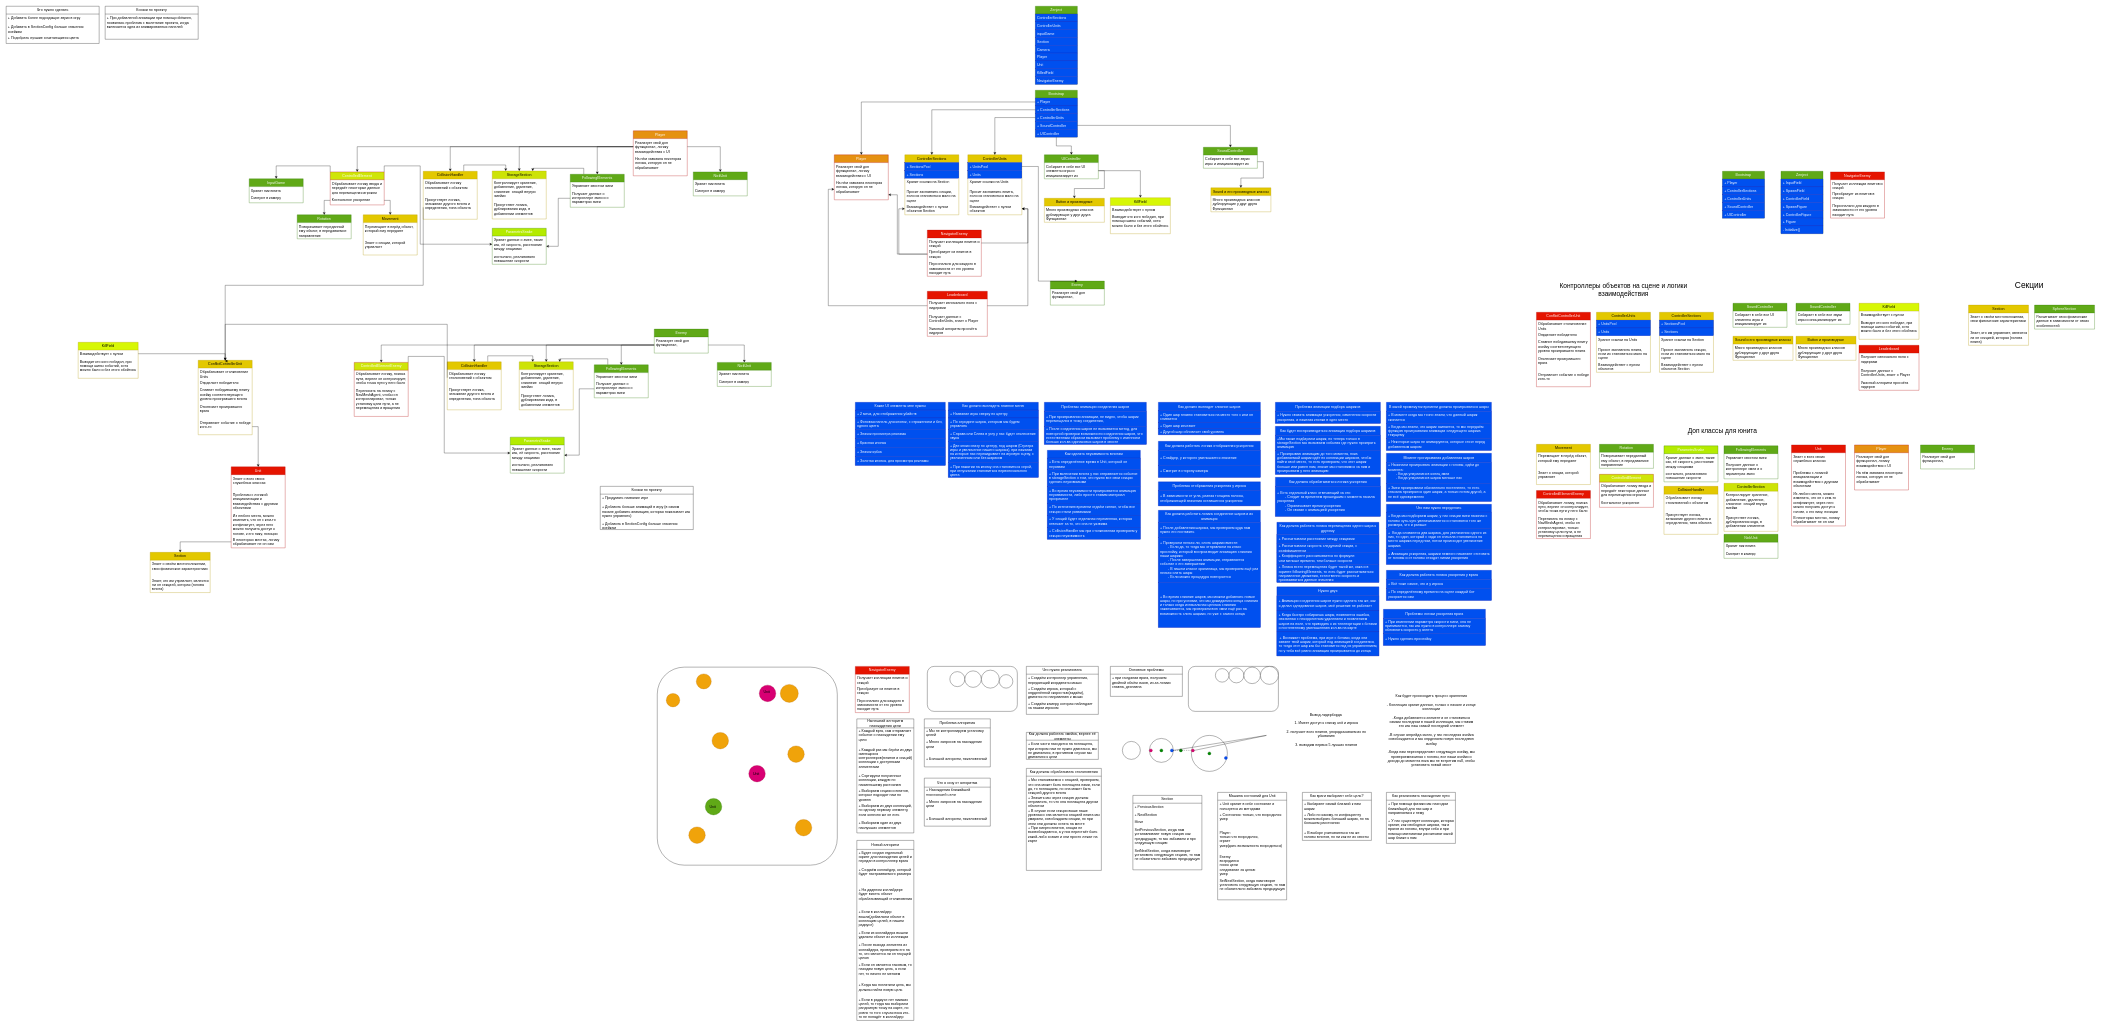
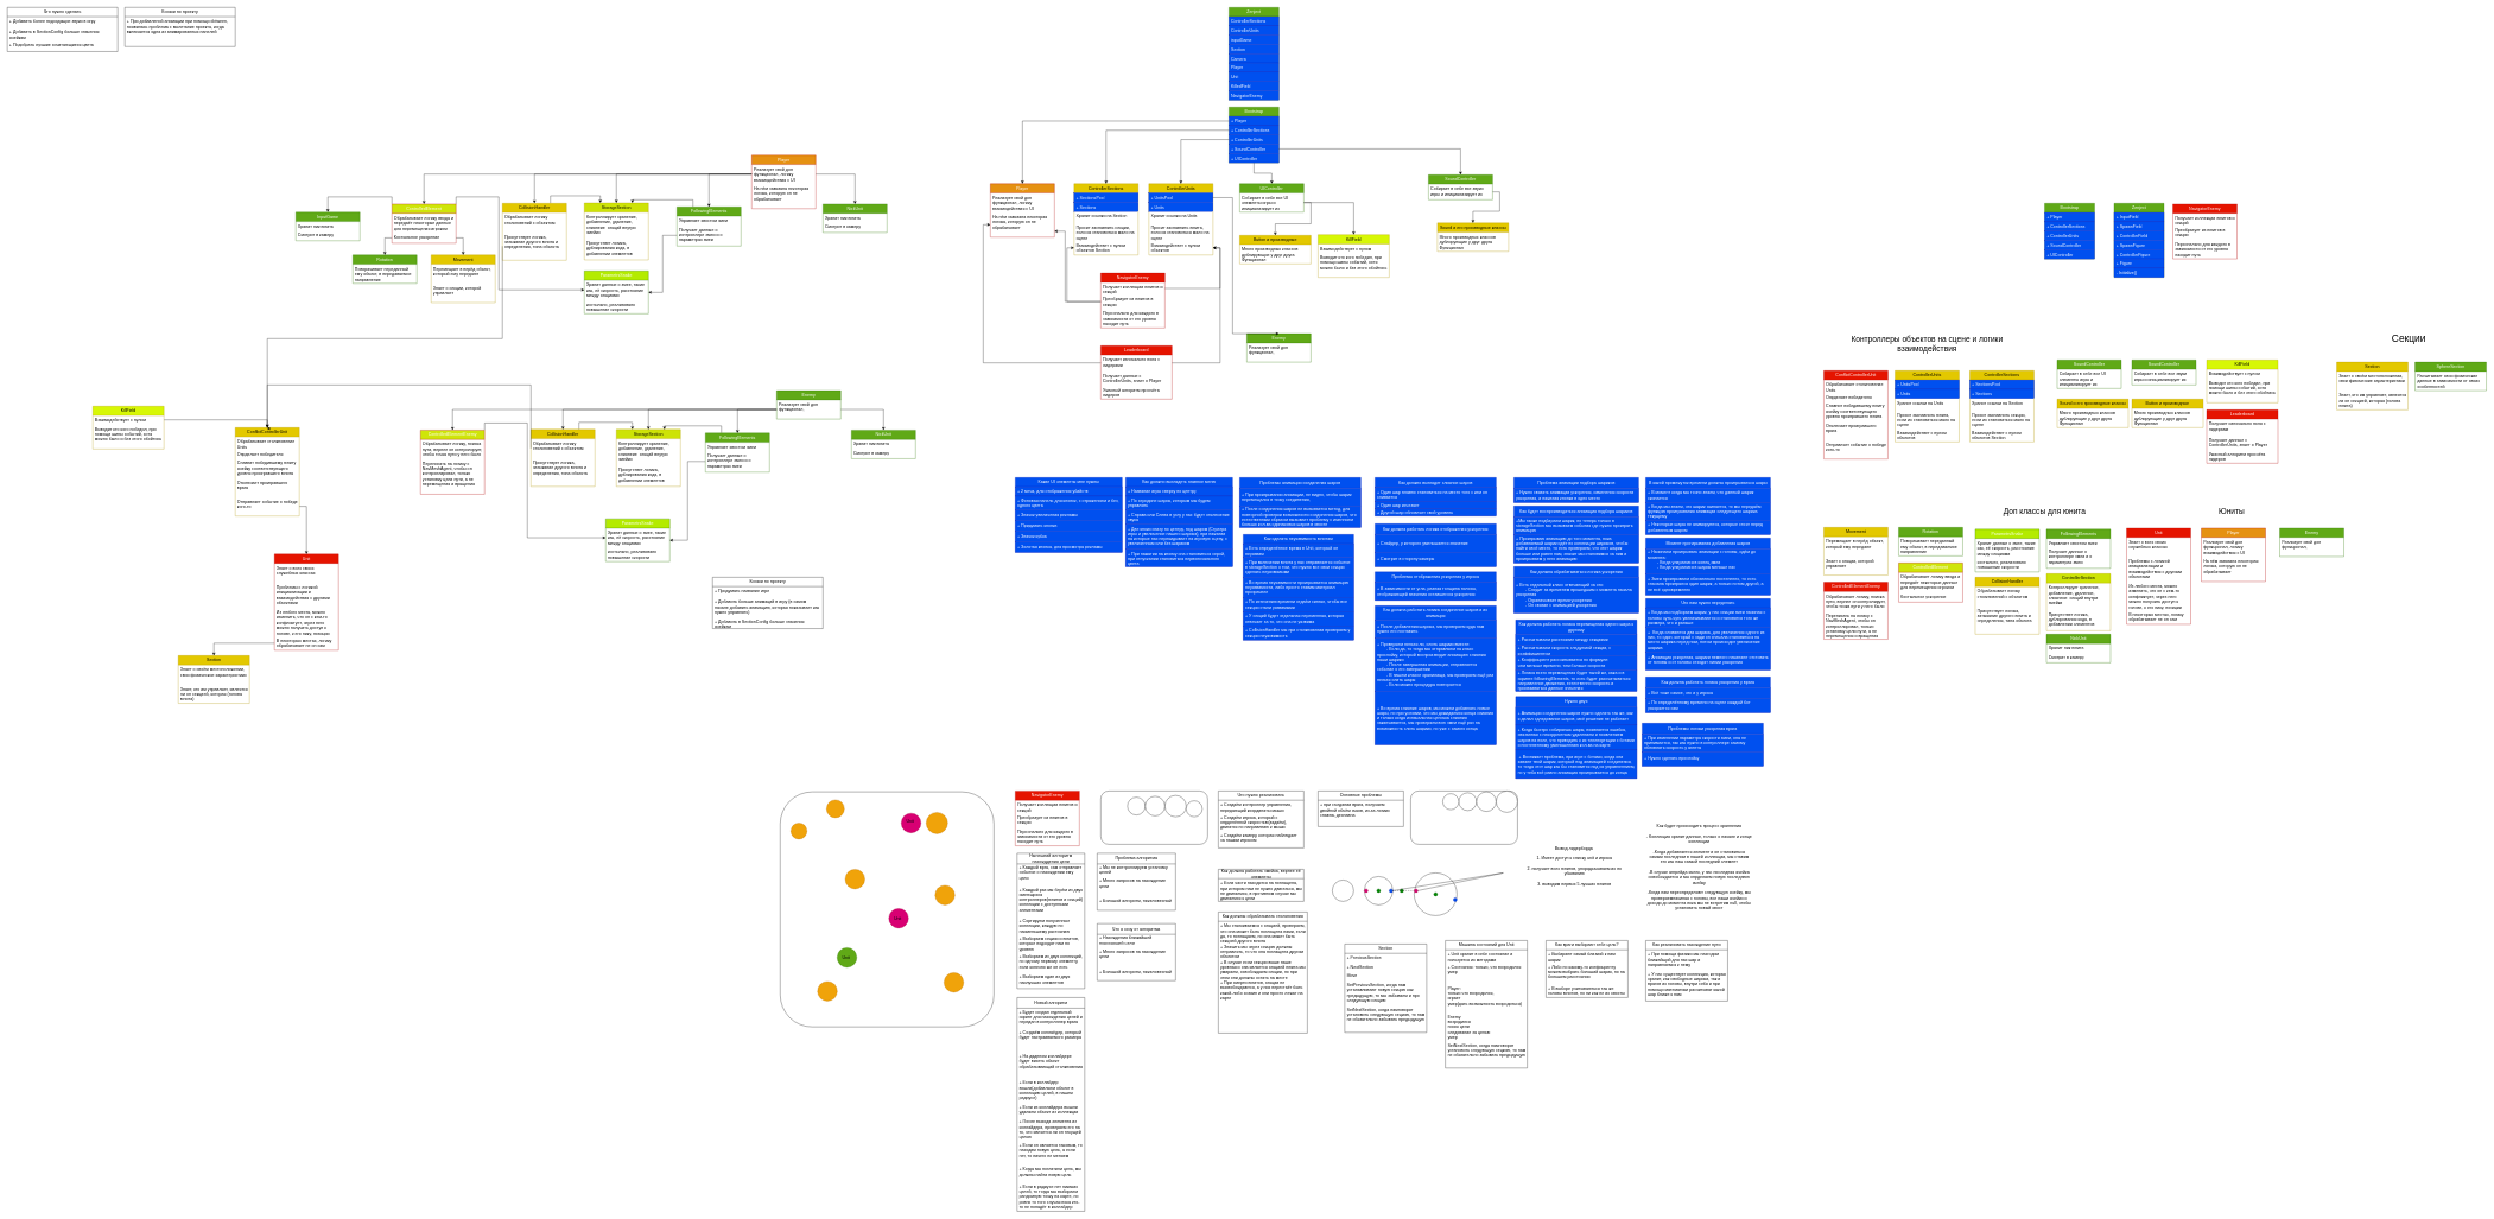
+ <mxCell id="145" value="&lt;span style=&quot;font-size: 22px;&quot;&gt;Юниты&lt;/span&gt;" style="text;html=1;align=center;verticalAlign=middle;whiteSpace=wrap;rounded=0;" parent="1" vertex="1"><mxGeometry x="6200" y="1420" width="130" height="30" as="geometry" /></mxCell>
- <mxCell id="422" value="+ Значок просмотра рекламы" style="text;strokeColor=#001DBC;fillColor=#0050ef;align=left;verticalAlign=top;spacingLeft=4;spacingRight=4;overflow=hidden;rotatable=0;points=[[0,0.5],[1,0.5]];portConstraint=eastwest;whiteSpace=wrap;html=1;fontColor=#ffffff;" parent="419" vertex="1"><mxGeometry y="90" width="300" height="30" as="geometry" /></mxCell>
+ <mxCell id="422" value="+ Значок увеличения рекламы" style="text;strokeColor=#001DBC;fillColor=#0050ef;align=left;verticalAlign=top;spacingLeft=4;spacingRight=4;overflow=hidden;rotatable=0;points=[[0,0.5],[1,0.5]];portConstraint=eastwest;whiteSpace=wrap;html=1;fontColor=#ffffff;" parent="419" vertex="1"><mxGeometry y="90" width="300" height="30" as="geometry" /></mxCell>
- <mxCell id="423" value="+ Красная кнопка" style="text;strokeColor=#001DBC;fillColor=#0050ef;align=left;verticalAlign=top;spacingLeft=4;spacingRight=4;overflow=hidden;rotatable=0;points=[[0,0.5],[1,0.5]];portConstraint=eastwest;whiteSpace=wrap;html=1;fontColor=#ffffff;" parent="419" vertex="1"><mxGeometry y="120" width="300" height="30" as="geometry" /></mxCell>
+ <mxCell id="423" value="+ Придумать кнопка" style="text;strokeColor=#001DBC;fillColor=#0050ef;align=left;verticalAlign=top;spacingLeft=4;spacingRight=4;overflow=hidden;rotatable=0;points=[[0,0.5],[1,0.5]];portConstraint=eastwest;whiteSpace=wrap;html=1;fontColor=#ffffff;" parent="419" vertex="1"><mxGeometry y="120" width="300" height="30" as="geometry" /></mxCell>
